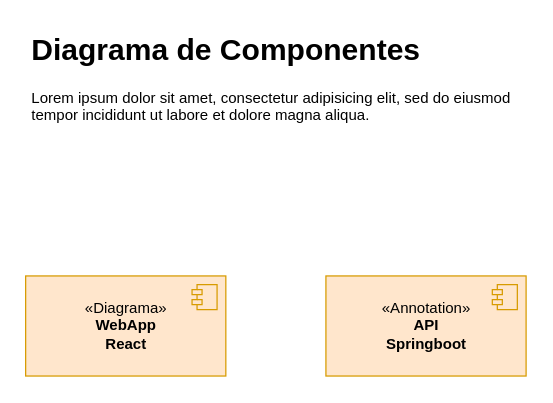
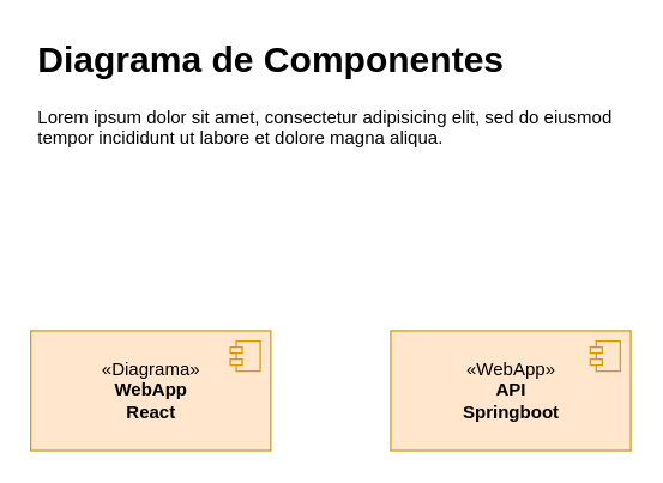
- <mxCell id="4" value="«Annotation»&lt;br&gt;&lt;b&gt;API&lt;br&gt;Springboot&lt;br&gt;&lt;/b&gt;" style="html=1;dropTarget=0;fillColor=#ffe6cc;strokeColor=#d79b00;" vertex="1" parent="1"><mxGeometry x="260" y="220" width="160" height="80" as="geometry" /></mxCell>
+ <mxCell id="4" value="«WebApp»&lt;br&gt;&lt;b&gt;API&lt;br&gt;Springboot&lt;br&gt;&lt;/b&gt;" style="html=1;dropTarget=0;fillColor=#ffe6cc;strokeColor=#d79b00;" vertex="1" parent="1"><mxGeometry x="260" y="220" width="160" height="80" as="geometry" /></mxCell>
